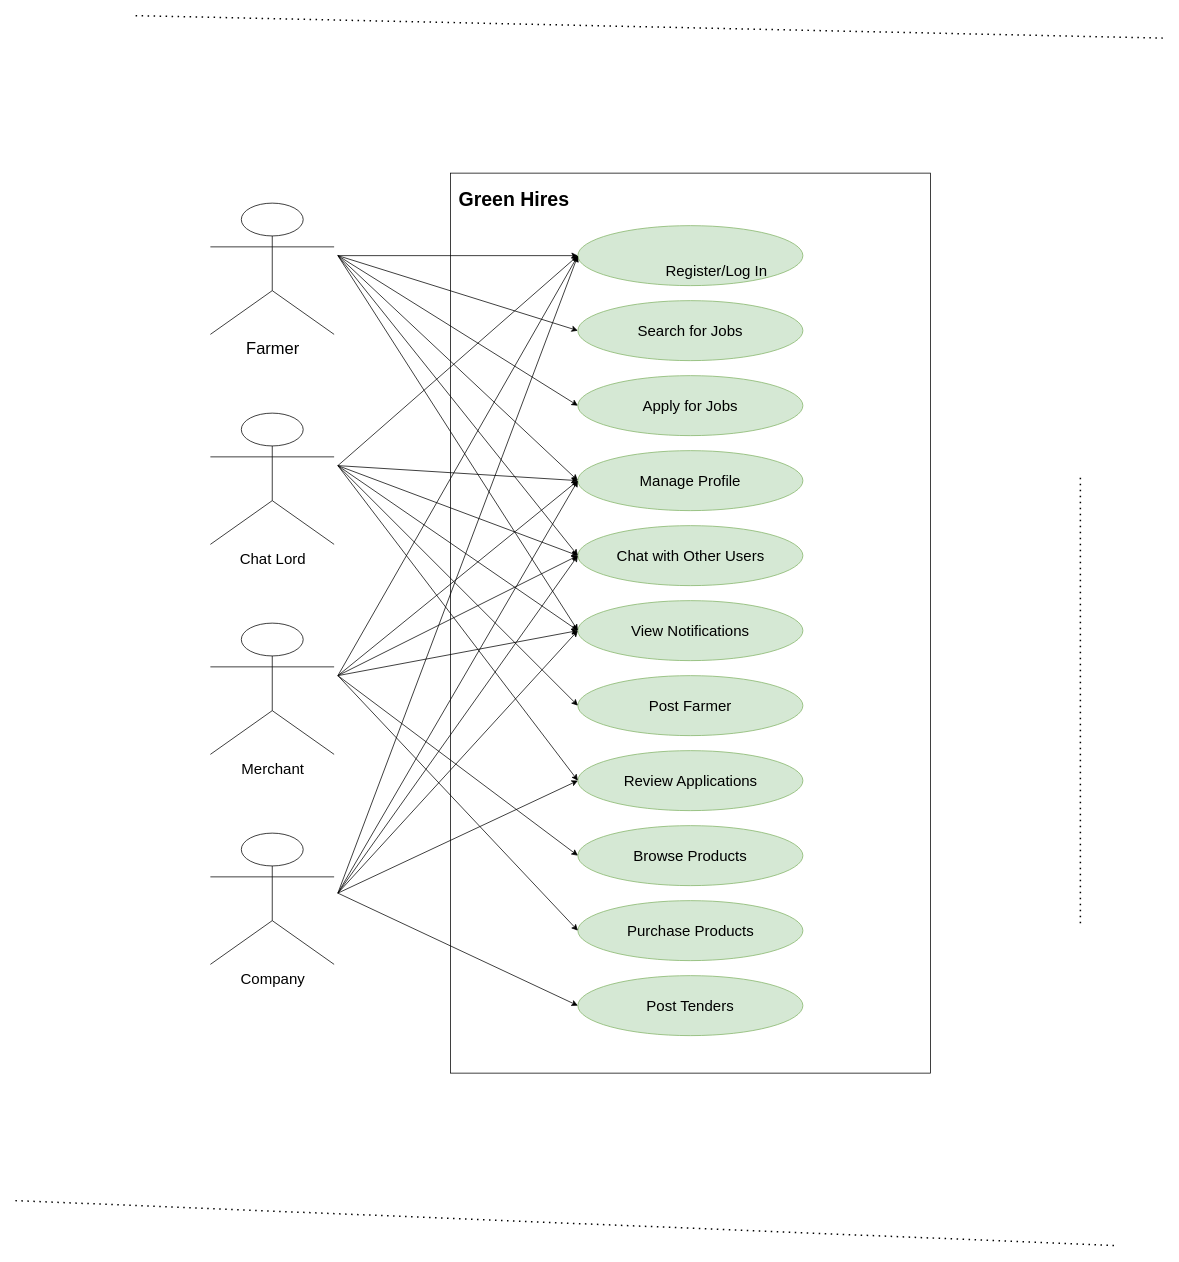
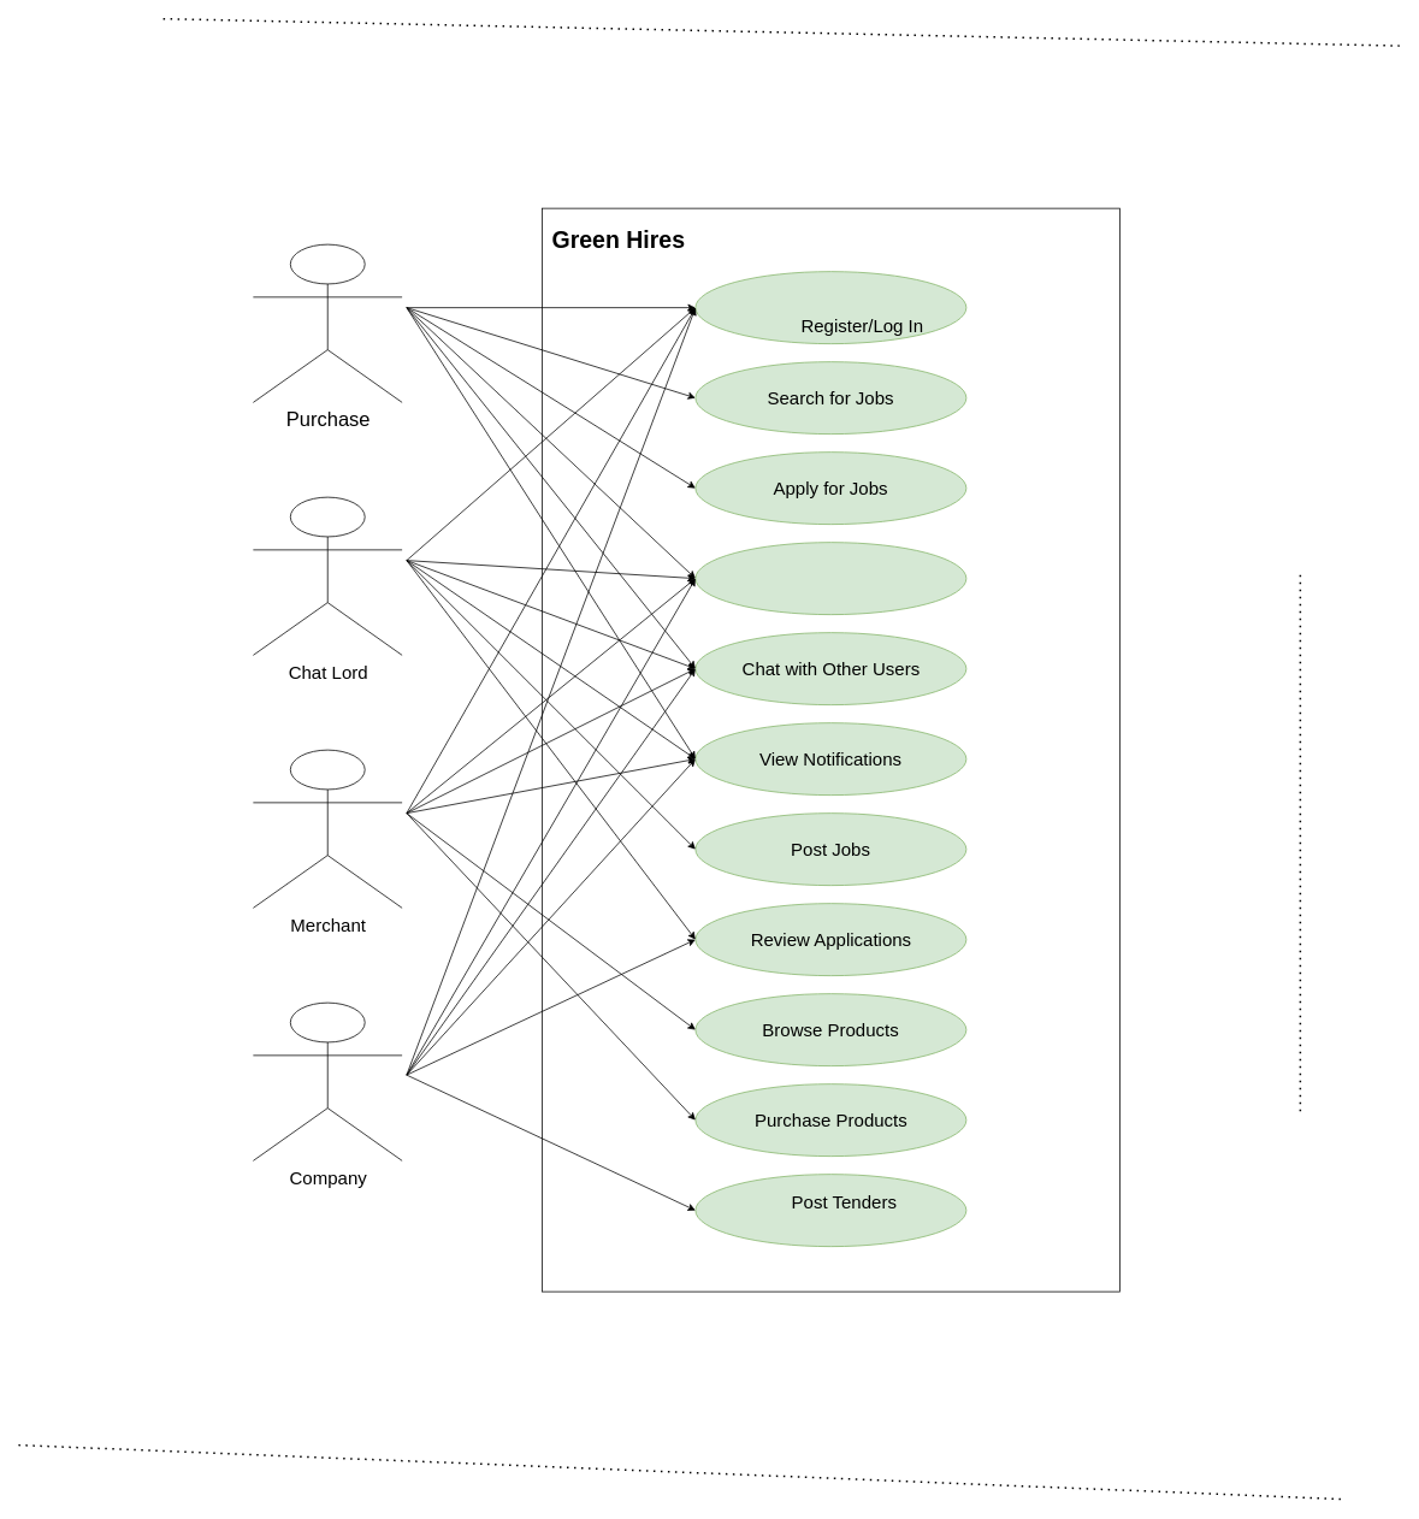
- <mxCell id="20" value="&lt;font style=&quot;font-size: 22px;&quot;&gt;Farmer&lt;/font&gt;" style="shape=umlActor;verticalLabelPosition=bottom;verticalAlign=top;html=1;outlineConnect=0;" vertex="1" parent="1"><mxGeometry x="280" y="270" width="165" height="175" as="geometry" /></mxCell>
+ <mxCell id="20" value="&lt;font style=&quot;font-size: 22px;&quot;&gt;Purchase&lt;/font&gt;" style="shape=umlActor;verticalLabelPosition=bottom;verticalAlign=top;html=1;outlineConnect=0;" vertex="1" parent="1"><mxGeometry x="280" y="270" width="165" height="175" as="geometry" /></mxCell>
- <mxCell id="13" value="&lt;font style=&quot;font-size: 20px;&quot;&gt;Manage Profile&lt;/font&gt;" style="text;html=1;align=center;verticalAlign=middle;whiteSpace=wrap;rounded=0;strokeWidth=6;" vertex="1" parent="1"><mxGeometry x="835" y="625" width="170" height="30" as="geometry" /></mxCell>
- <mxCell id="18" value="&lt;span style=&quot;font-size: 20px;&quot;&gt;Post Farmer&lt;/span&gt;" style="text;html=1;align=center;verticalAlign=middle;whiteSpace=wrap;rounded=0;strokeWidth=6;" vertex="1" parent="1"><mxGeometry x="835" y="925" width="170" height="30" as="geometry" /></mxCell>
+ <mxCell id="18" value="&lt;span style=&quot;font-size: 20px;&quot;&gt;Post Jobs&lt;/span&gt;" style="text;html=1;align=center;verticalAlign=middle;whiteSpace=wrap;rounded=0;strokeWidth=6;" vertex="1" parent="1"><mxGeometry x="835" y="925" width="170" height="30" as="geometry" /></mxCell>
- <mxCell id="41" value="&lt;font style=&quot;font-size: 20px;&quot;&gt;Post Tenders&lt;/font&gt;" style="text;html=1;align=center;verticalAlign=middle;whiteSpace=wrap;rounded=0;strokeWidth=6;" vertex="1" parent="1"><mxGeometry x="835" y="1325" width="170" height="30" as="geometry" /></mxCell>
+ <mxCell id="41" value="&lt;font style=&quot;font-size: 20px;&quot;&gt;Post Tenders&lt;/font&gt;" style="text;html=1;align=center;verticalAlign=middle;whiteSpace=wrap;rounded=0;strokeWidth=6;" vertex="1" parent="1"><mxGeometry x="850" y="1315" width="170" height="30" as="geometry" /></mxCell>
